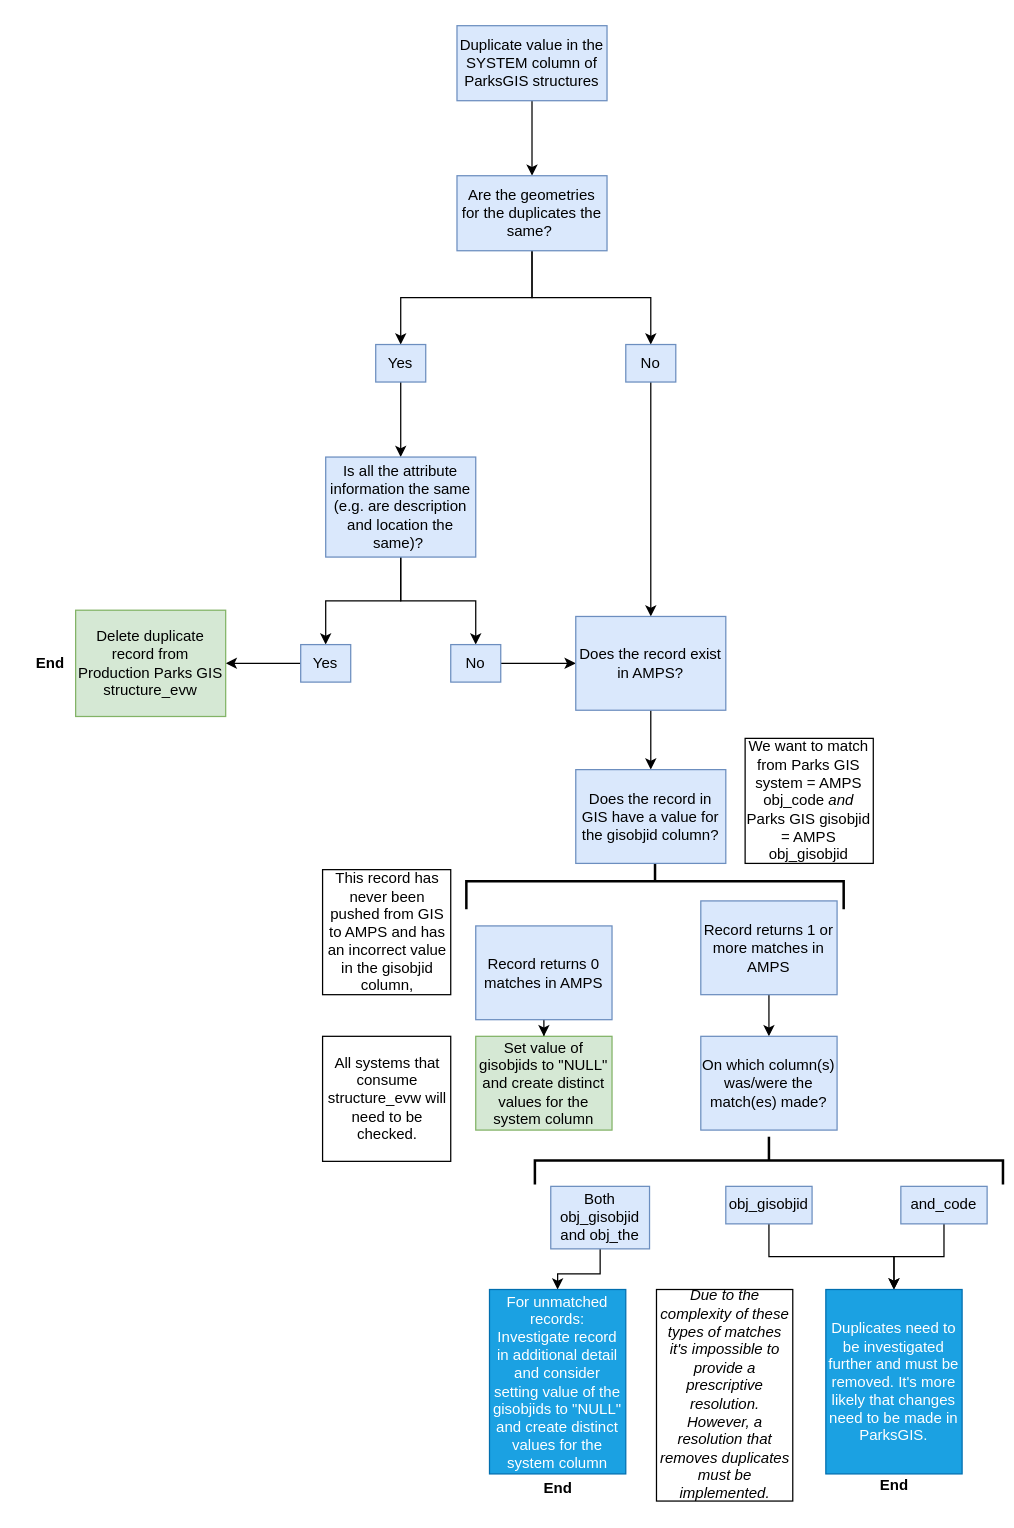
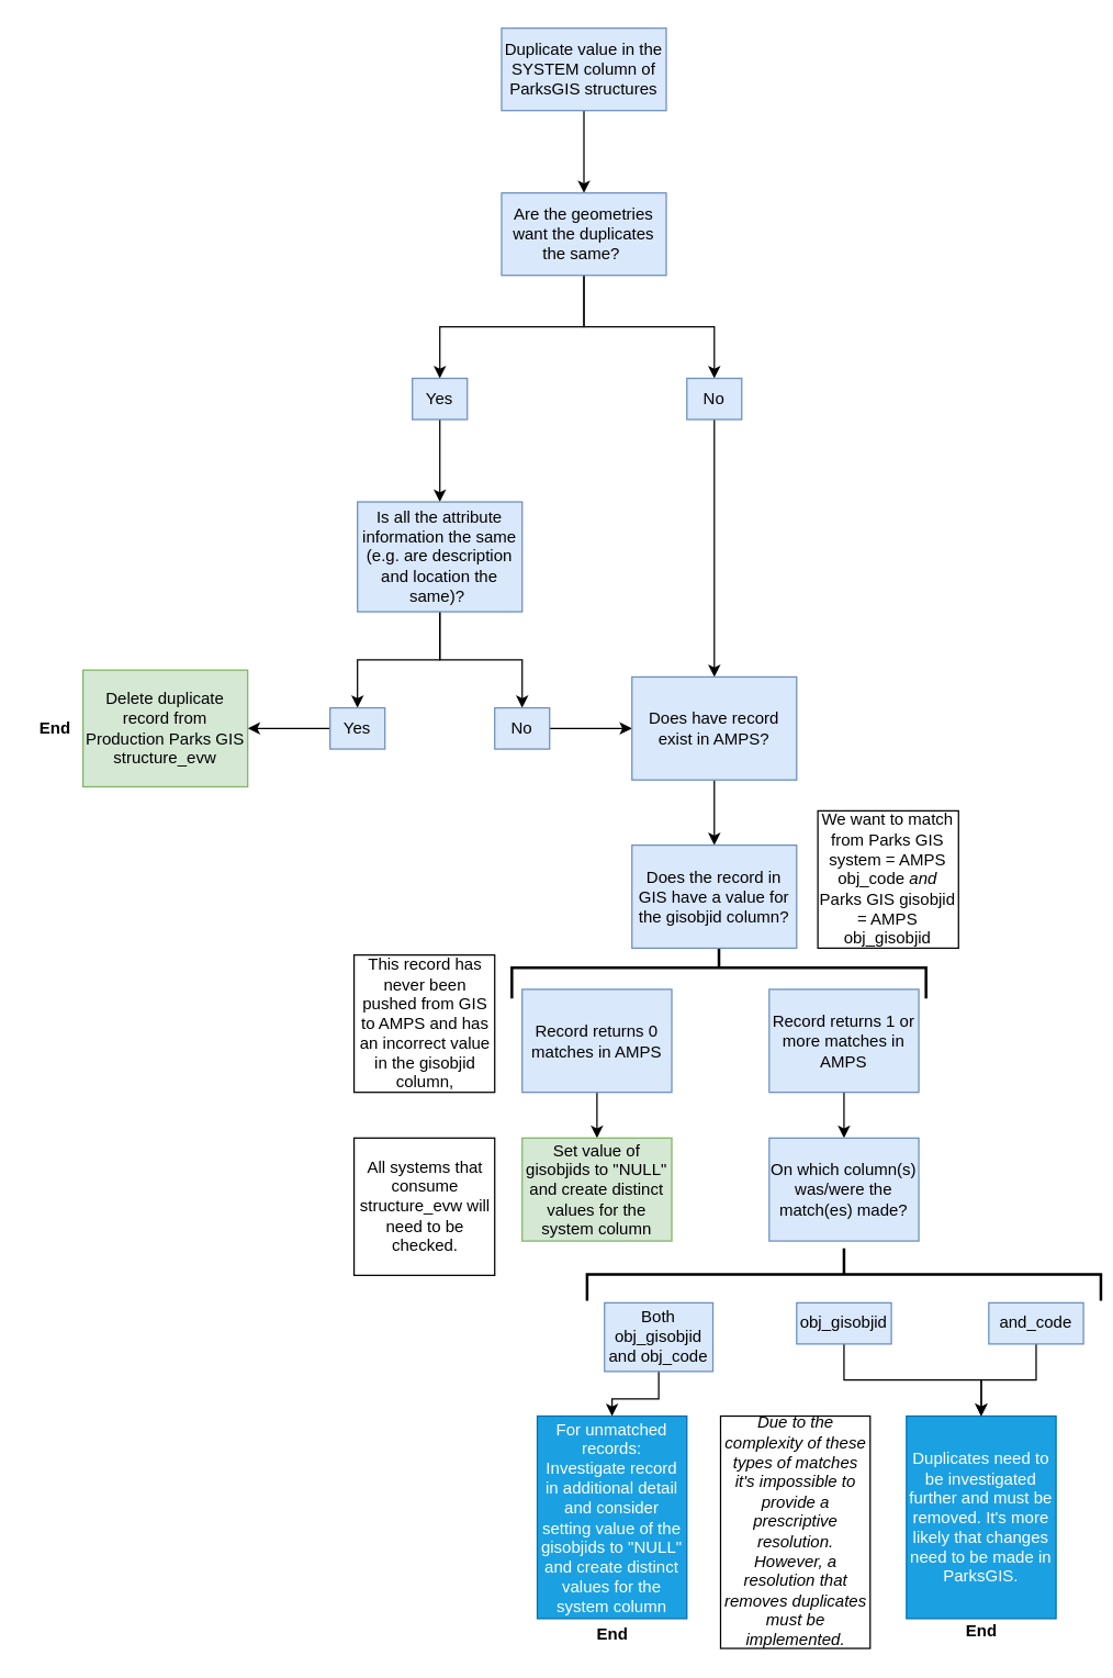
- <mxCell id="6" value="Are the geometries for the duplicates the same?&amp;nbsp;" style="rounded=0;whiteSpace=wrap;html=1;fillColor=#dae8fc;strokeColor=#6c8ebf;" vertex="1" parent="1"><mxGeometry x="365" y="140" width="120" height="60" as="geometry" /></mxCell>
+ <mxCell id="6" value="Are the geometries want the duplicates the same?&amp;nbsp;" style="rounded=0;whiteSpace=wrap;html=1;fillColor=#dae8fc;strokeColor=#6c8ebf;" vertex="1" parent="1"><mxGeometry x="365" y="140" width="120" height="60" as="geometry" /></mxCell>
- <mxCell id="20" value="Does the record exist in AMPS?" style="rounded=0;whiteSpace=wrap;html=1;fillColor=#dae8fc;strokeColor=#6c8ebf;" vertex="1" parent="1"><mxGeometry x="460" y="492.5" width="120" height="75" as="geometry" /></mxCell>
+ <mxCell id="20" value="Does have record exist in AMPS?" style="rounded=0;whiteSpace=wrap;html=1;fillColor=#dae8fc;strokeColor=#6c8ebf;" vertex="1" parent="1"><mxGeometry x="460" y="492.5" width="120" height="75" as="geometry" /></mxCell>
- <mxCell id="25" value="Record returns 0 matches in AMPS" style="rounded=0;whiteSpace=wrap;html=1;fillColor=#dae8fc;strokeColor=#6c8ebf;" vertex="1" parent="1"><mxGeometry x="380" y="740" width="109" height="75" as="geometry" /></mxCell>
+ <mxCell id="25" value="Record returns 0 matches in AMPS" style="rounded=0;whiteSpace=wrap;html=1;fillColor=#dae8fc;strokeColor=#6c8ebf;" vertex="1" parent="1"><mxGeometry x="380" y="720" width="109" height="75" as="geometry" /></mxCell>
- <mxCell id="37" value="Both obj_gisobjid and obj_the" style="rounded=0;whiteSpace=wrap;html=1;fillColor=#dae8fc;strokeColor=#6c8ebf;" vertex="1" parent="1"><mxGeometry x="440" y="948.3" width="79" height="50" as="geometry" /></mxCell>
+ <mxCell id="37" value="Both obj_gisobjid and obj_code" style="rounded=0;whiteSpace=wrap;html=1;fillColor=#dae8fc;strokeColor=#6c8ebf;" vertex="1" parent="1"><mxGeometry x="440" y="948.3" width="79" height="50" as="geometry" /></mxCell>
